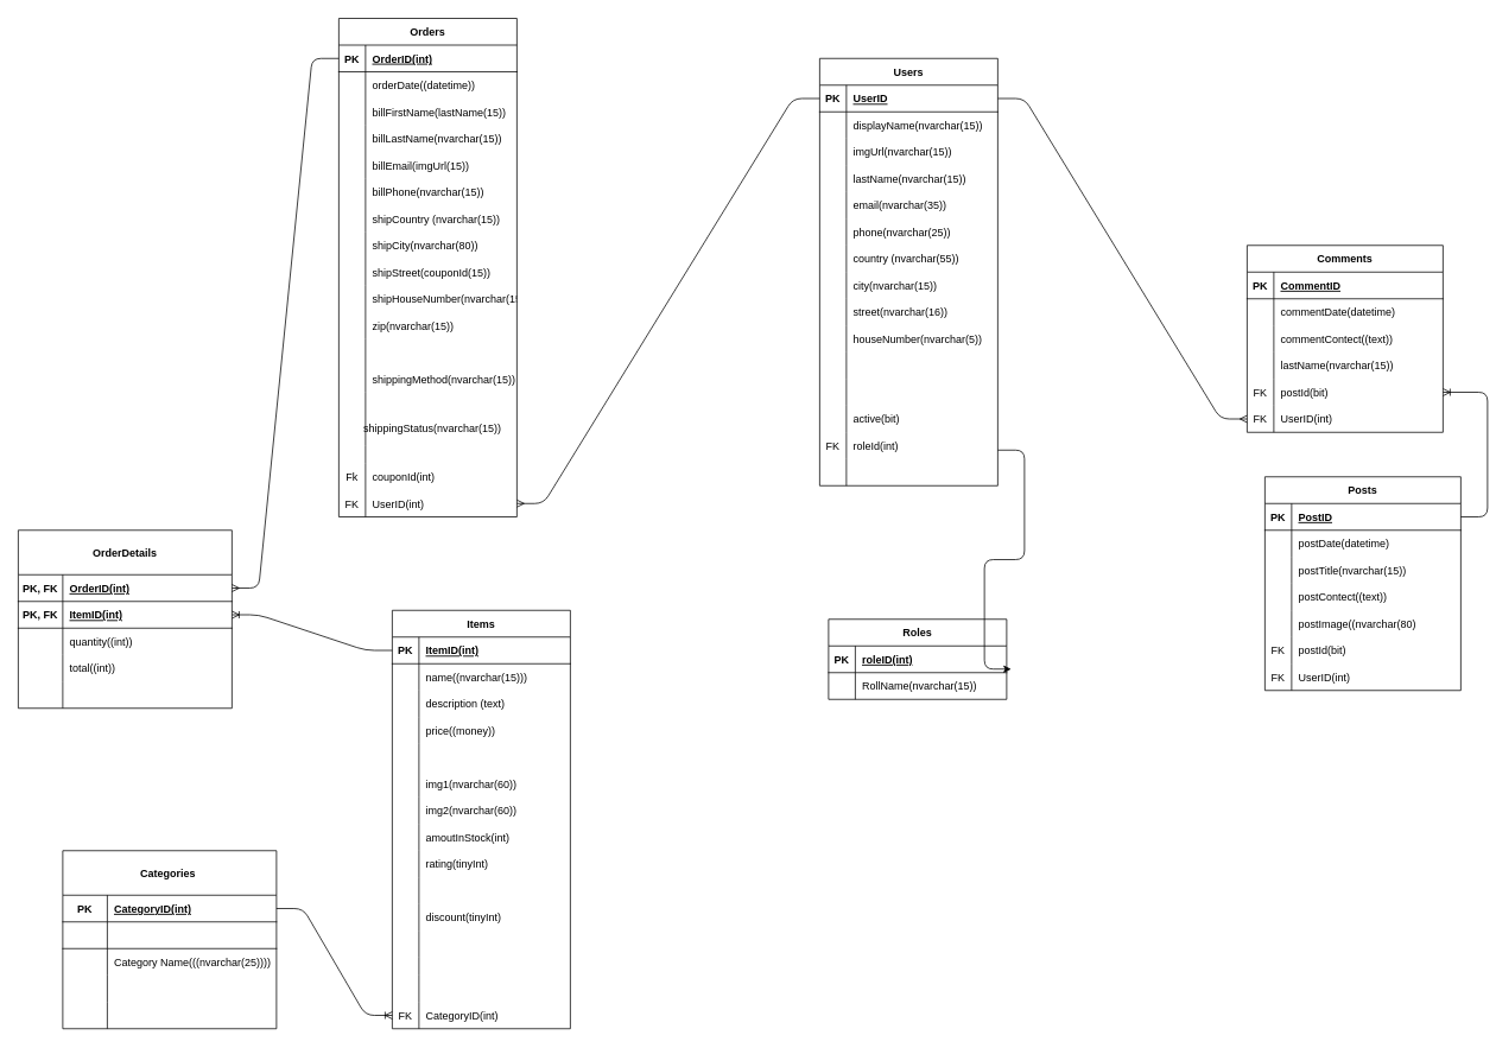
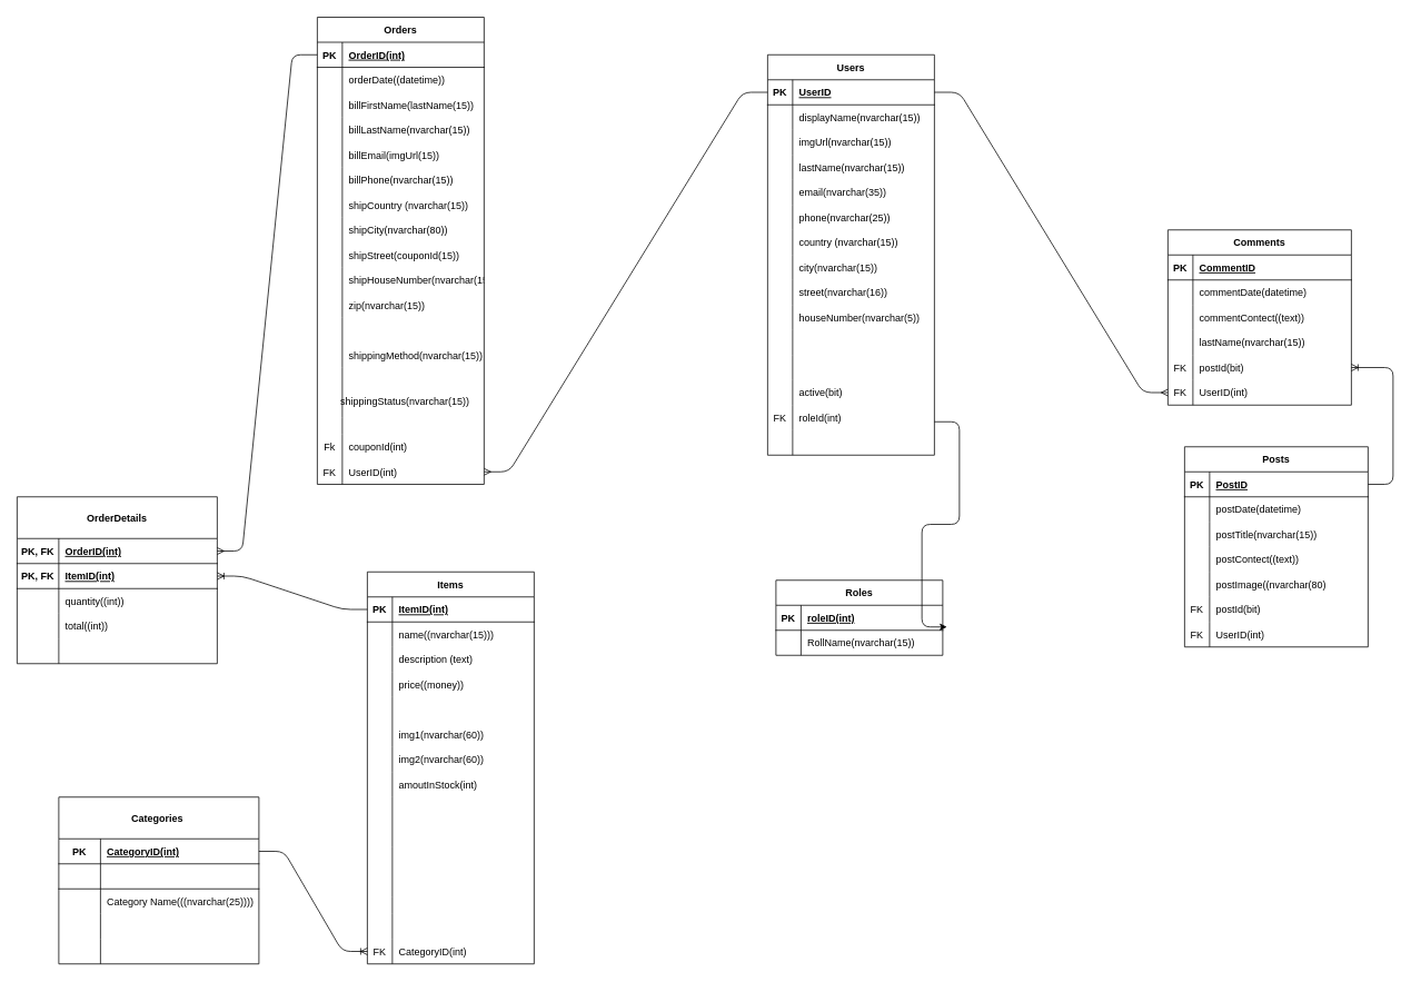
- <mxCell id="23" value="country (nvarchar(55))" style="shape=partialRectangle;connectable=0;fillColor=none;top=0;left=0;bottom=0;right=0;align=left;spacingLeft=6;overflow=hidden;" vertex="1" parent="21"><mxGeometry x="30" width="170" height="30" as="geometry" /></mxCell>
+ <mxCell id="23" value="country (nvarchar(15))" style="shape=partialRectangle;connectable=0;fillColor=none;top=0;left=0;bottom=0;right=0;align=left;spacingLeft=6;overflow=hidden;" vertex="1" parent="21"><mxGeometry x="30" width="170" height="30" as="geometry" /></mxCell>
- <mxCell id="148" value="rating(tinyInt)" style="shape=partialRectangle;connectable=0;fillColor=none;top=0;left=0;bottom=0;right=0;align=left;spacingLeft=6;overflow=hidden;" vertex="1" parent="146"><mxGeometry x="30" width="170" height="30" as="geometry" /></mxCell>
- <mxCell id="154" value="discount(tinyInt)" style="shape=partialRectangle;connectable=0;fillColor=none;top=0;left=0;bottom=0;right=0;align=left;spacingLeft=6;overflow=hidden;" vertex="1" parent="152"><mxGeometry x="30" width="170" height="30" as="geometry" /></mxCell>
